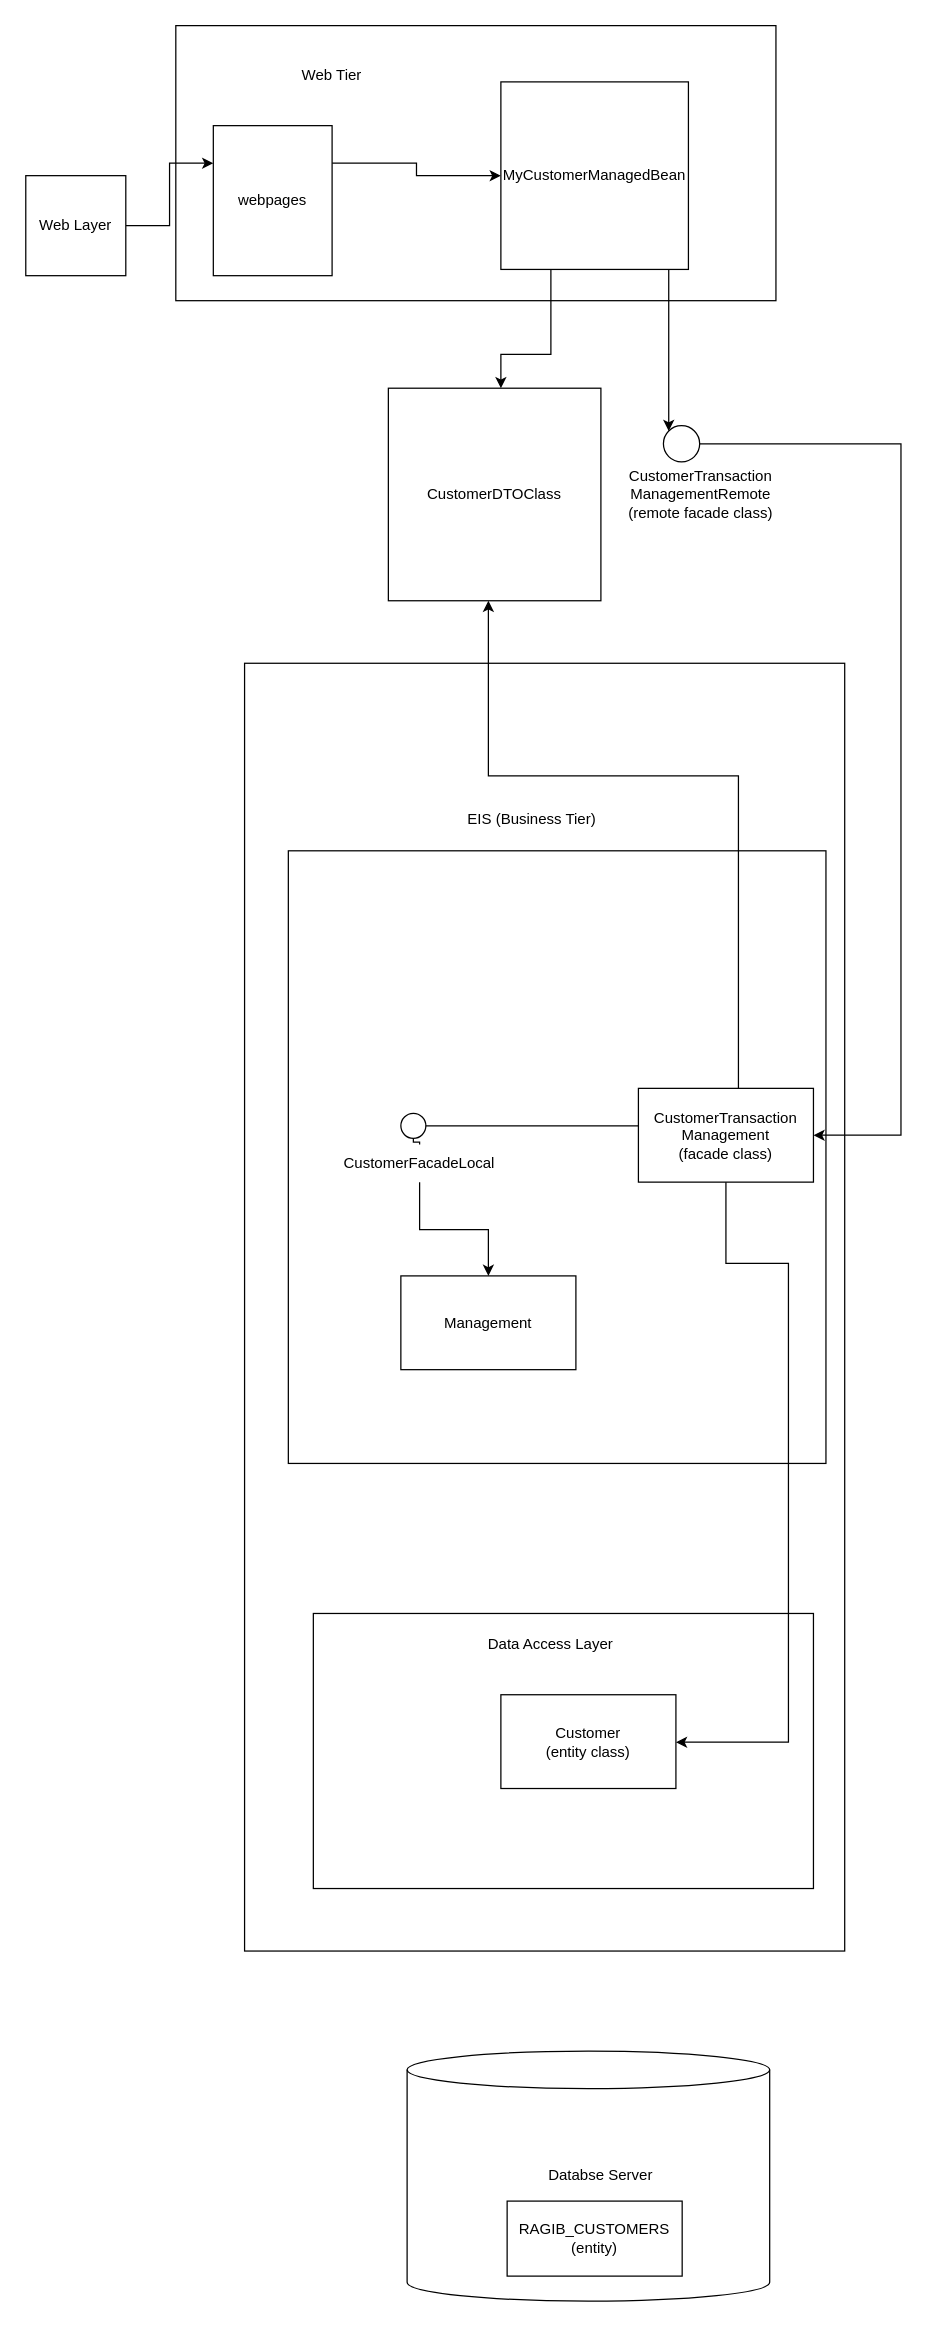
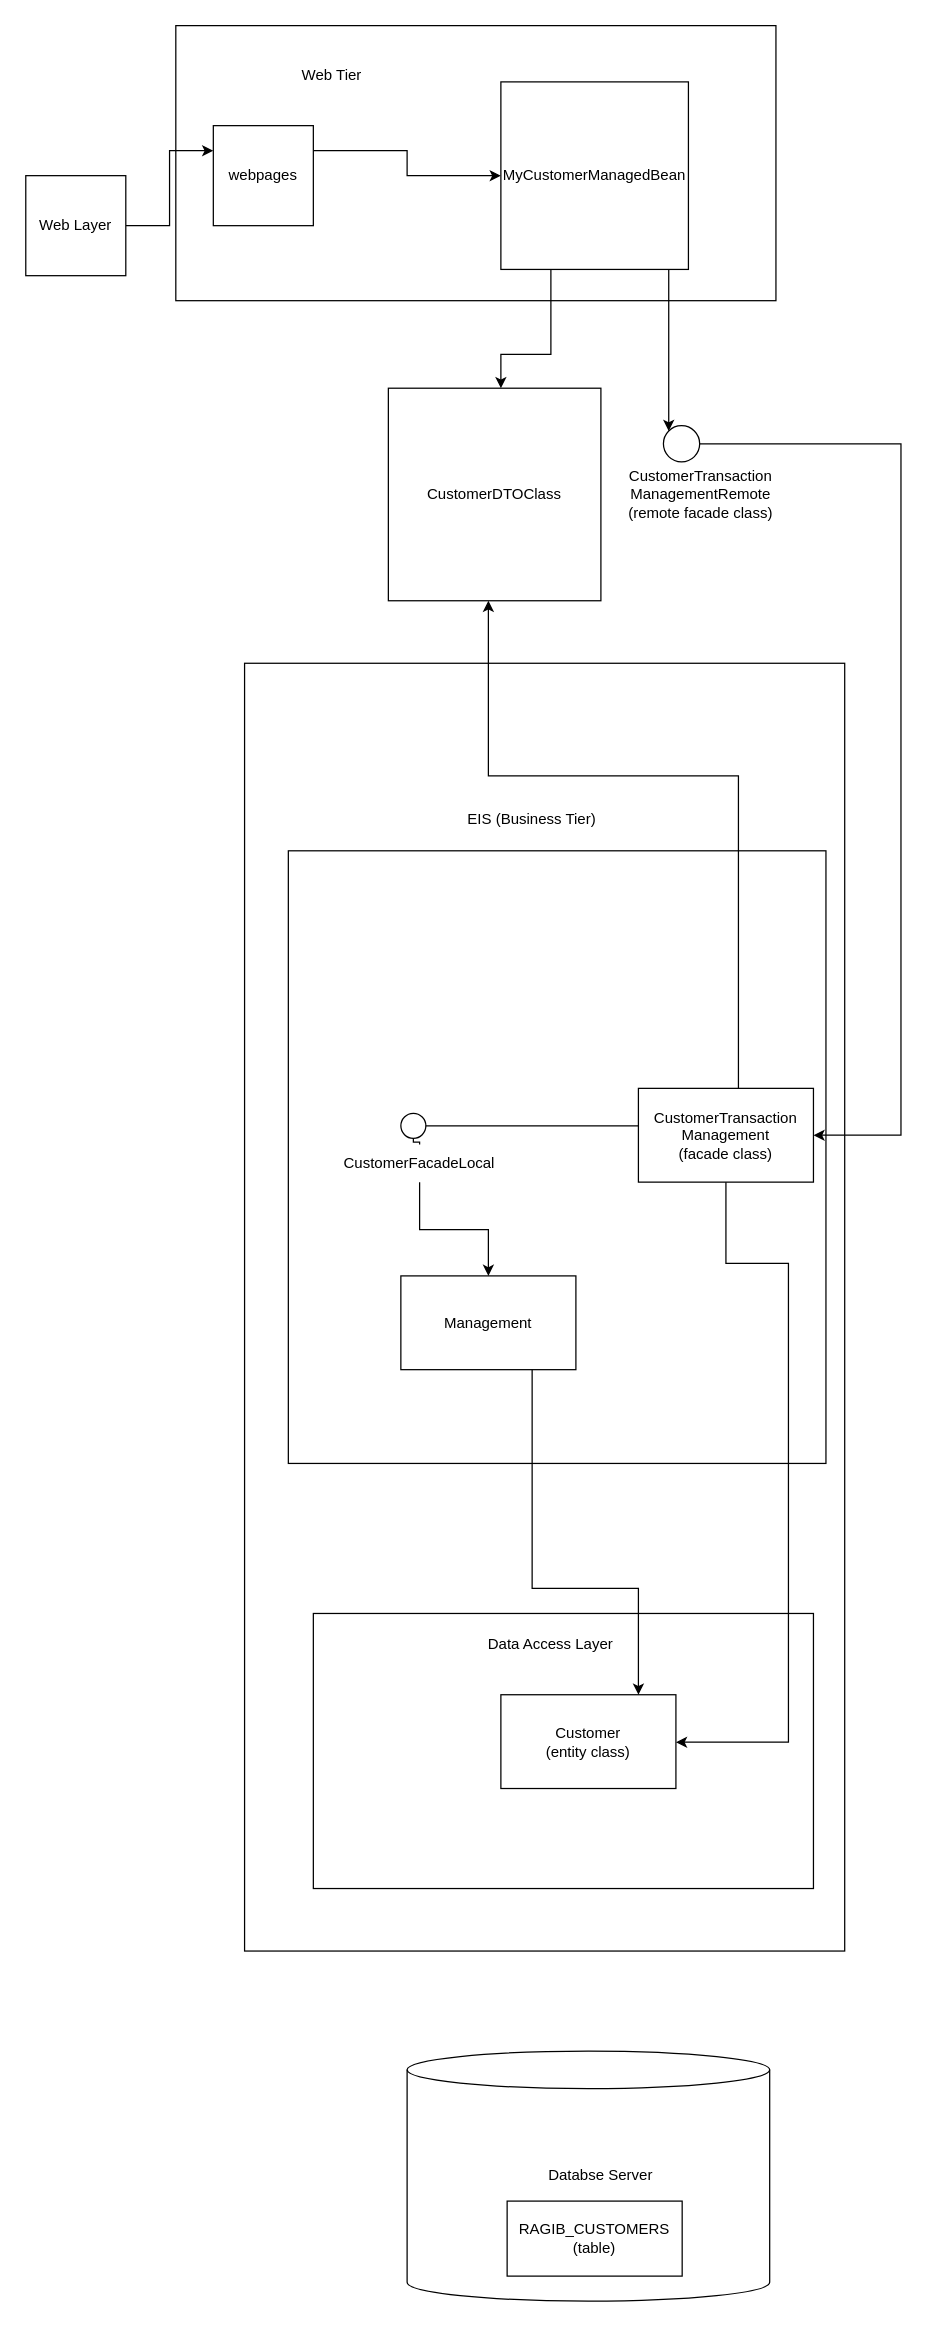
- <mxCell id="8" value="webpages" style="whiteSpace=wrap;html=1;aspect=fixed;" parent="1" vertex="1"><mxGeometry x="170" y="100" width="95" height="120" as="geometry" /></mxCell>
+ <mxCell id="8" value="webpages" style="whiteSpace=wrap;html=1;aspect=fixed;" parent="1" vertex="1"><mxGeometry x="170" y="100" width="80" height="80" as="geometry" /></mxCell>
+ <mxCell id="31" style="edgeStyle=elbowEdgeStyle;rounded=0;orthogonalLoop=1;jettySize=auto;elbow=vertical;html=1;exitX=0.75;exitY=1;exitDx=0;exitDy=0;" parent="1" source="17" target="24" edge="1"><mxGeometry relative="1" as="geometry"><mxPoint x="525" y="1183" as="targetPoint" /><Array as="points"><mxPoint x="510" y="1270" /></Array></mxGeometry></mxCell>
- <mxCell id="26" value="&lt;div&gt;RAGIB_CUSTOMERS&lt;/div&gt;&lt;div&gt;(entity)&lt;br&gt;&lt;/div&gt;" style="rounded=0;whiteSpace=wrap;html=1;" parent="1" vertex="1"><mxGeometry x="405" y="1760" width="140" height="60" as="geometry" /></mxCell>
+ <mxCell id="26" value="&lt;div&gt;RAGIB_CUSTOMERS&lt;/div&gt;&lt;div&gt;(table)&lt;br&gt;&lt;/div&gt;" style="rounded=0;whiteSpace=wrap;html=1;" parent="1" vertex="1"><mxGeometry x="405" y="1760" width="140" height="60" as="geometry" /></mxCell>
